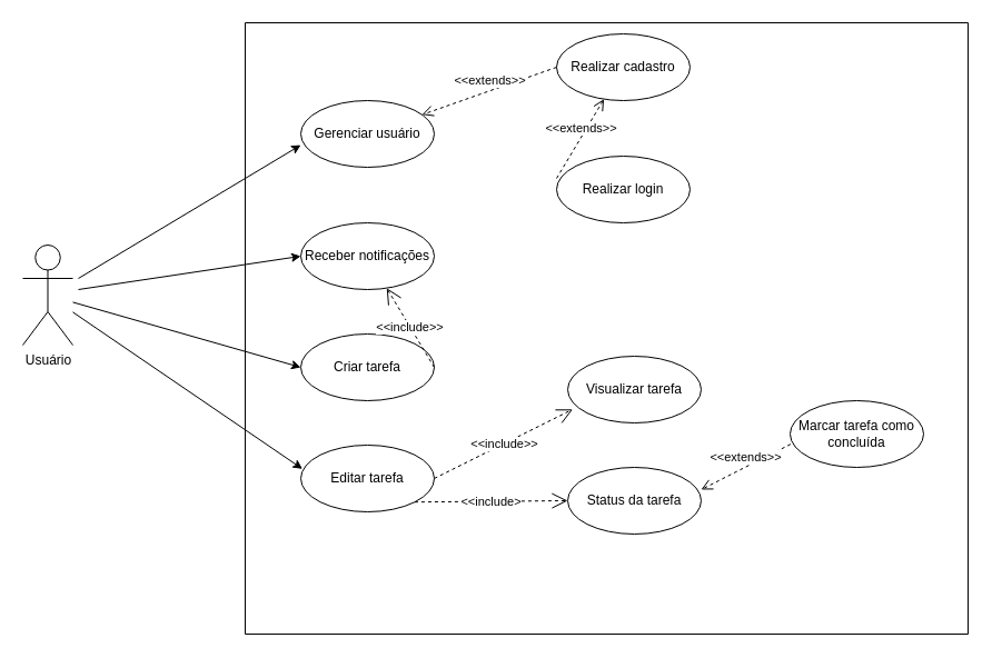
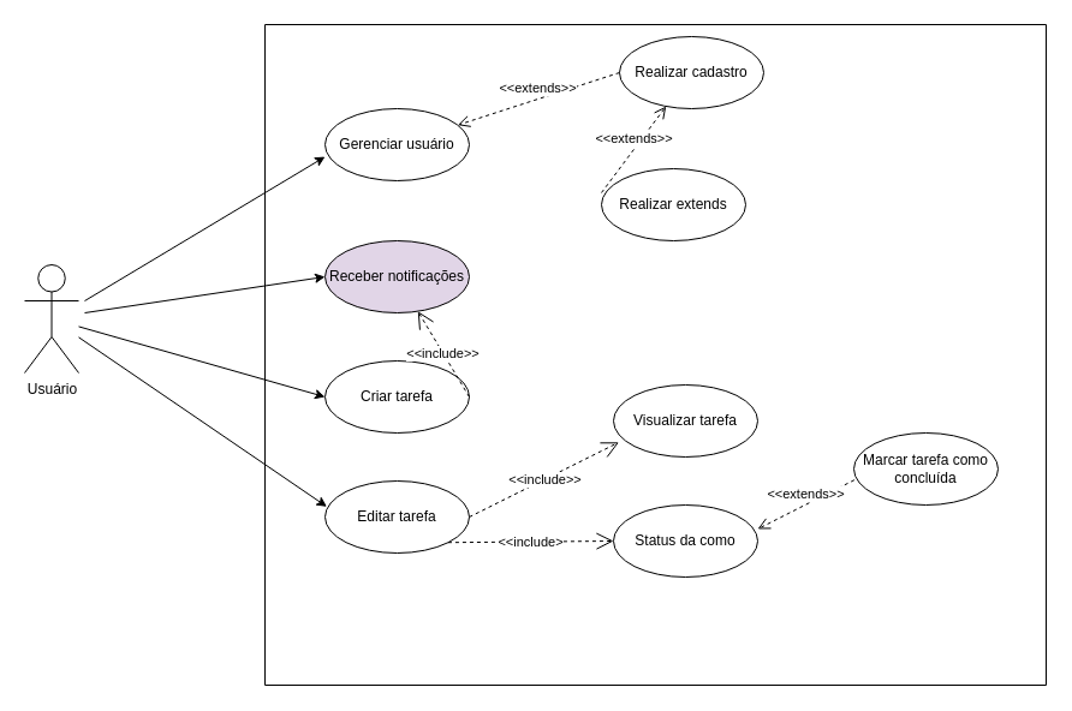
- <mxCell id="4" value="Realizar cadastro" style="ellipse;whiteSpace=wrap;html=1;" vertex="1" parent="1"><mxGeometry x="500" y="30" width="120" height="60" as="geometry" /></mxCell>
+ <mxCell id="4" value="Realizar cadastro" style="ellipse;whiteSpace=wrap;html=1;" vertex="1" parent="1"><mxGeometry x="515" y="30" width="120" height="60" as="geometry" /></mxCell>
- <mxCell id="13" value="Realizar login" style="ellipse;whiteSpace=wrap;html=1;" vertex="1" parent="1"><mxGeometry x="500" y="140" width="120" height="60" as="geometry" /></mxCell>
+ <mxCell id="13" value="Realizar extends" style="ellipse;whiteSpace=wrap;html=1;" vertex="1" parent="1"><mxGeometry x="500" y="140" width="120" height="60" as="geometry" /></mxCell>
- <mxCell id="5" value="Receber notificações" style="ellipse;whiteSpace=wrap;html=1;" vertex="1" parent="1"><mxGeometry x="270" y="200" width="120" height="60" as="geometry" /></mxCell>
+ <mxCell id="5" value="Receber notificações" style="ellipse;whiteSpace=wrap;html=1;fillColor=#e1d5e7;" vertex="1" parent="1"><mxGeometry x="270" y="200" width="120" height="60" as="geometry" /></mxCell>
- <mxCell id="18" value="Status da tarefa" style="ellipse;whiteSpace=wrap;html=1;" vertex="1" parent="1"><mxGeometry x="510" y="420" width="120" height="60" as="geometry" /></mxCell>
+ <mxCell id="18" value="Status da como" style="ellipse;whiteSpace=wrap;html=1;" vertex="1" parent="1"><mxGeometry x="510" y="420" width="120" height="60" as="geometry" /></mxCell>
